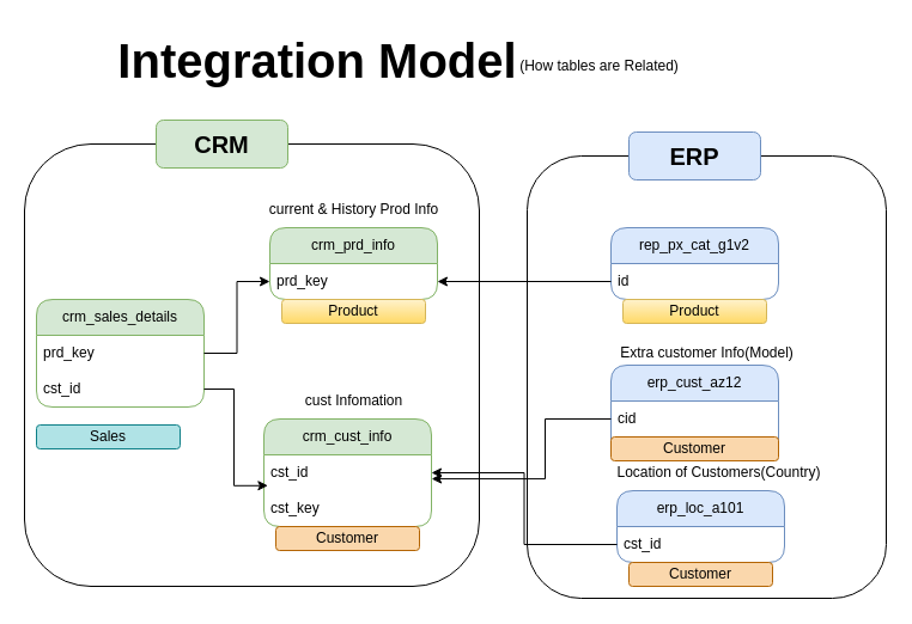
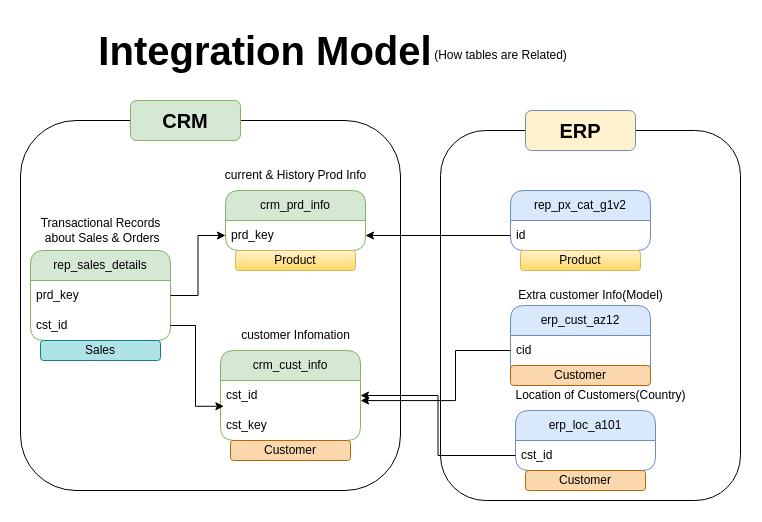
- <mxCell id="31" value="ERP" style="rounded=1;whiteSpace=wrap;html=1;fontStyle=1;fontSize=20;fillColor=#dae8fc;strokeColor=#6c8ebf;" parent="1" vertex="1"><mxGeometry x="525" y="110" width="110" height="40" as="geometry" /></mxCell>
+ <mxCell id="31" value="ERP" style="rounded=1;whiteSpace=wrap;html=1;fontStyle=1;fontSize=20;fillColor=#fff2cc;strokeColor=#6c8ebf;" parent="1" vertex="1"><mxGeometry x="525" y="110" width="110" height="40" as="geometry" /></mxCell>
+ <mxCell id="14" value="Transactional Records&lt;div&gt;&amp;nbsp;about Sales &amp;amp; Orders&lt;/div&gt;" style="text;html=1;align=center;verticalAlign=middle;resizable=0;points=[];autosize=1;strokeColor=none;fillColor=none;" parent="1" vertex="1"><mxGeometry x="30" y="210" width="140" height="40" as="geometry" /></mxCell>
- <mxCell id="11" value="crm_sales_details" style="swimlane;fontStyle=0;childLayout=stackLayout;horizontal=1;startSize=30;horizontalStack=0;resizeParent=1;resizeParentMax=0;resizeLast=0;collapsible=1;marginBottom=0;whiteSpace=wrap;html=1;rounded=1;fillColor=#d5e8d4;strokeColor=#82b366;" parent="1" vertex="1"><mxGeometry x="30" y="250" width="140" height="90" as="geometry" /></mxCell>
+ <mxCell id="11" value="rep_sales_details" style="swimlane;fontStyle=0;childLayout=stackLayout;horizontal=1;startSize=30;horizontalStack=0;resizeParent=1;resizeParentMax=0;resizeLast=0;collapsible=1;marginBottom=0;whiteSpace=wrap;html=1;rounded=1;fillColor=#d5e8d4;strokeColor=#82b366;" parent="1" vertex="1"><mxGeometry x="30" y="250" width="140" height="90" as="geometry" /></mxCell>
- <mxCell id="7" value="cust Infomation" style="text;html=1;align=center;verticalAlign=middle;resizable=0;points=[];autosize=1;strokeColor=none;fillColor=none;" parent="1" vertex="1"><mxGeometry x="230" y="320" width="130" height="30" as="geometry" /></mxCell>
+ <mxCell id="7" value="customer Infomation" style="text;html=1;align=center;verticalAlign=middle;resizable=0;points=[];autosize=1;strokeColor=none;fillColor=none;" parent="1" vertex="1"><mxGeometry x="230" y="320" width="130" height="30" as="geometry" /></mxCell>
- <mxCell id="35" value="Sales" style="rounded=1;whiteSpace=wrap;html=1;fillColor=#b0e3e6;strokeColor=#0e8088;" vertex="1" parent="1"><mxGeometry x="30" y="355" width="120" height="20" as="geometry" /></mxCell>
+ <mxCell id="35" value="Sales" style="rounded=1;whiteSpace=wrap;html=1;fillColor=#b0e3e6;strokeColor=#0e8088;" vertex="1" parent="1"><mxGeometry x="40" y="340" width="120" height="20" as="geometry" /></mxCell>
